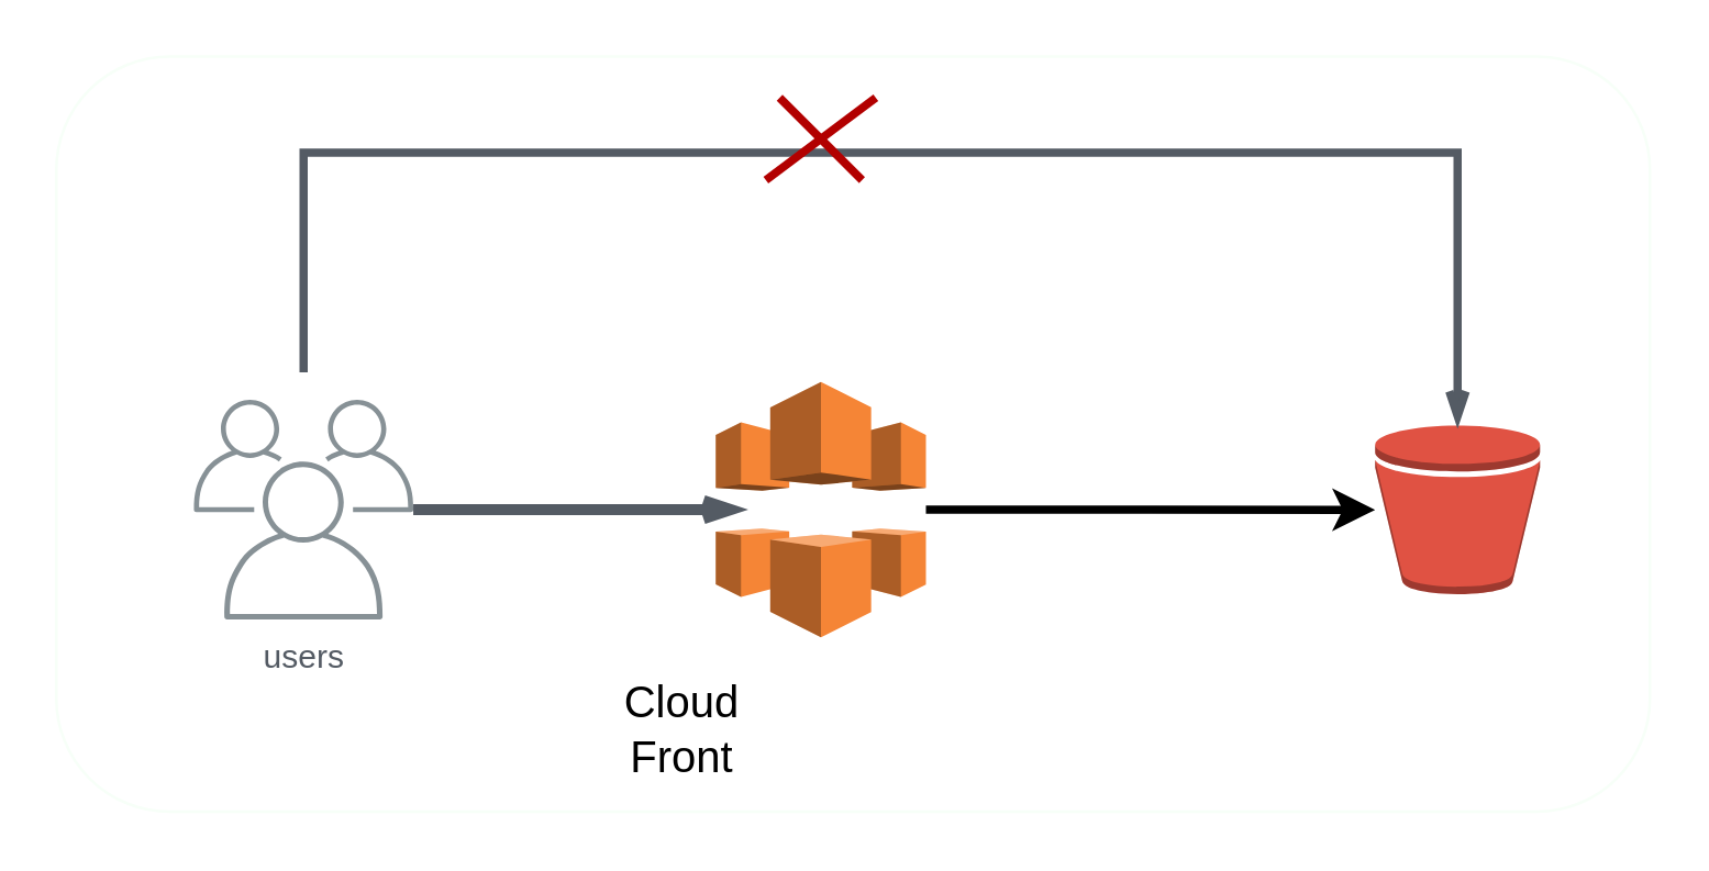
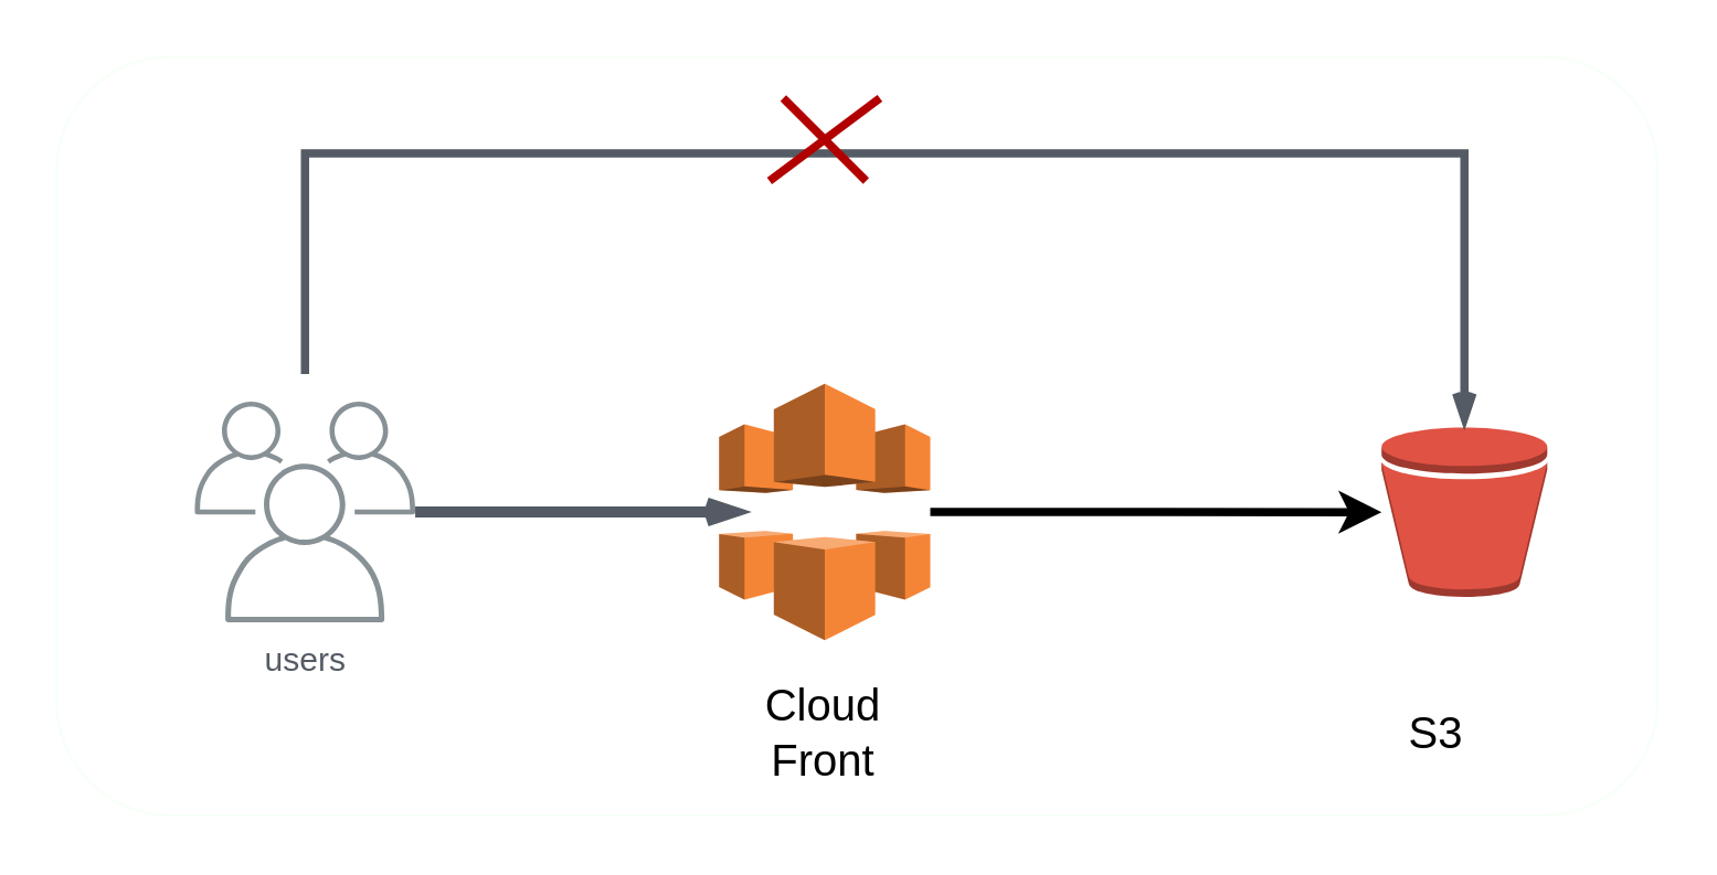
- <mxCell id="12" value="Cloud Front" style="text;html=1;strokeColor=none;fillColor=none;align=center;verticalAlign=middle;whiteSpace=wrap;rounded=0;shadow=0;strokeWidth=2;fontSize=16;" parent="1" vertex="1"><mxGeometry x="228.25" y="255" width="40" height="20" as="geometry" /></mxCell>
+ <mxCell id="12" value="Cloud Front" style="text;html=1;strokeColor=none;fillColor=none;align=center;verticalAlign=middle;whiteSpace=wrap;rounded=0;shadow=0;strokeWidth=2;fontSize=16;" parent="1" vertex="1"><mxGeometry x="278.25" y="255" width="40" height="20" as="geometry" /></mxCell>
+ <mxCell id="13" value="S3" style="text;html=1;strokeColor=none;fillColor=none;align=center;verticalAlign=middle;whiteSpace=wrap;rounded=0;shadow=0;strokeWidth=2;fontSize=16;" parent="1" vertex="1"><mxGeometry x="500" y="255" width="40" height="20" as="geometry" /></mxCell>
